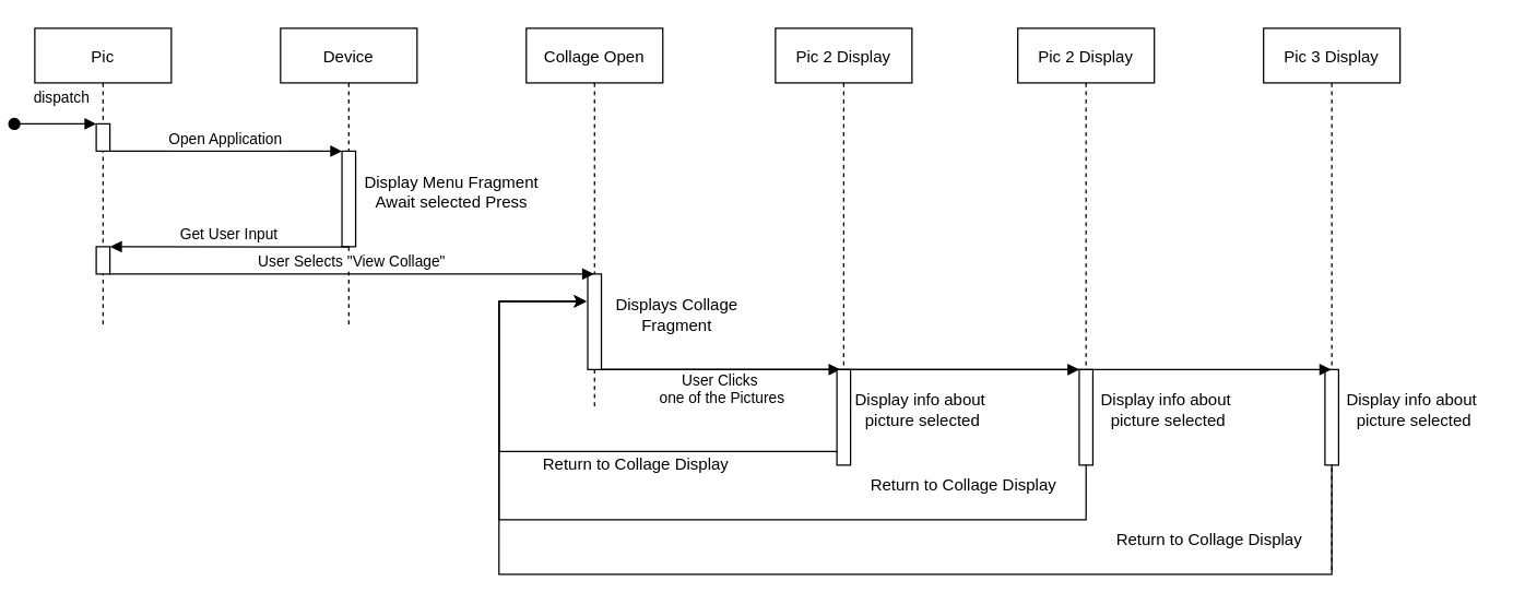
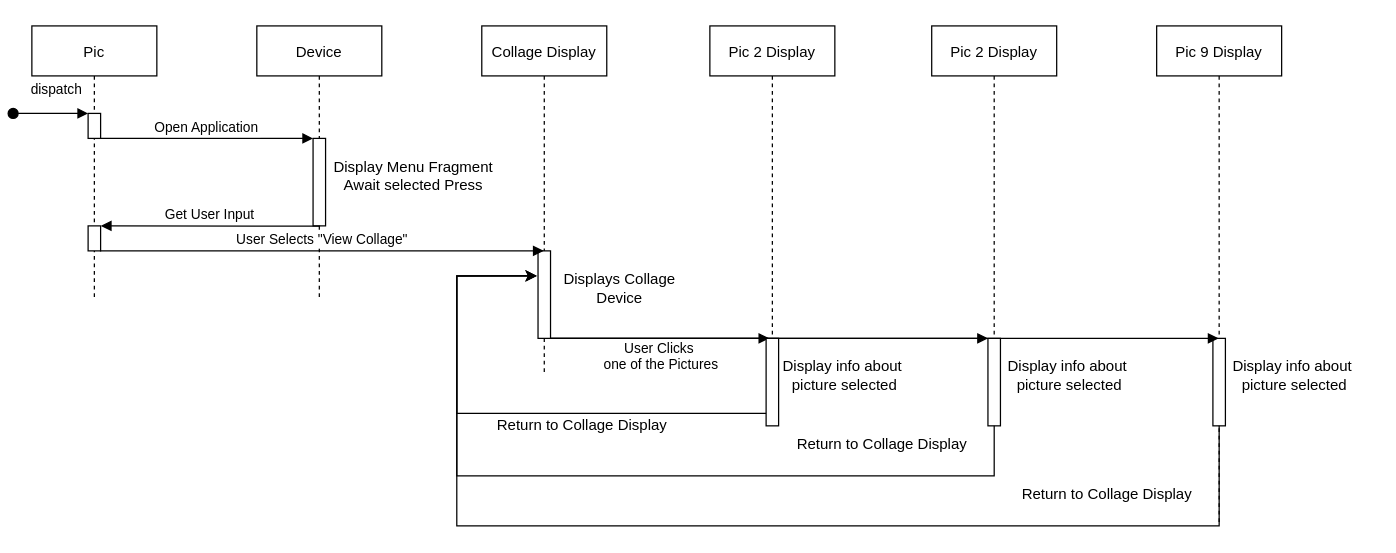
- <mxCell id="11" value="Collage Open" style="shape=umlLifeline;perimeter=lifelinePerimeter;container=1;collapsible=0;recursiveResize=0;rounded=0;shadow=0;strokeWidth=1;" parent="1" vertex="1"><mxGeometry x="380" y="20" width="100" height="280" as="geometry" /></mxCell>
+ <mxCell id="11" value="Collage Display" style="shape=umlLifeline;perimeter=lifelinePerimeter;container=1;collapsible=0;recursiveResize=0;rounded=0;shadow=0;strokeWidth=1;" parent="1" vertex="1"><mxGeometry x="380" y="20" width="100" height="280" as="geometry" /></mxCell>
- <mxCell id="18" value="Pic 3 Display" style="shape=umlLifeline;perimeter=lifelinePerimeter;container=1;collapsible=0;recursiveResize=0;rounded=0;shadow=0;strokeWidth=1;" vertex="1" parent="1"><mxGeometry x="920" y="20" width="100" height="400" as="geometry" /></mxCell>
+ <mxCell id="18" value="Pic 9 Display" style="shape=umlLifeline;perimeter=lifelinePerimeter;container=1;collapsible=0;recursiveResize=0;rounded=0;shadow=0;strokeWidth=1;" vertex="1" parent="1"><mxGeometry x="920" y="20" width="100" height="400" as="geometry" /></mxCell>
- <mxCell id="14" value="Displays Collage &lt;br&gt;Fragment" style="text;html=1;align=center;verticalAlign=middle;resizable=0;points=[];autosize=1;strokeColor=none;fillColor=none;" parent="1" vertex="1"><mxGeometry x="435" y="210" width="110" height="40" as="geometry" /></mxCell>
+ <mxCell id="14" value="Displays Collage &lt;br&gt;Device" style="text;html=1;align=center;verticalAlign=middle;resizable=0;points=[];autosize=1;strokeColor=none;fillColor=none;" parent="1" vertex="1"><mxGeometry x="435" y="210" width="110" height="40" as="geometry" /></mxCell>
